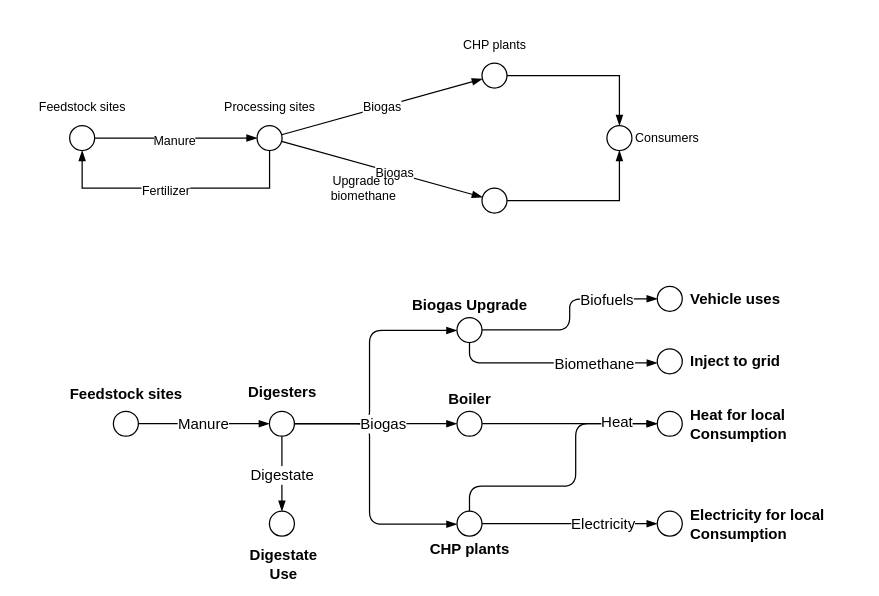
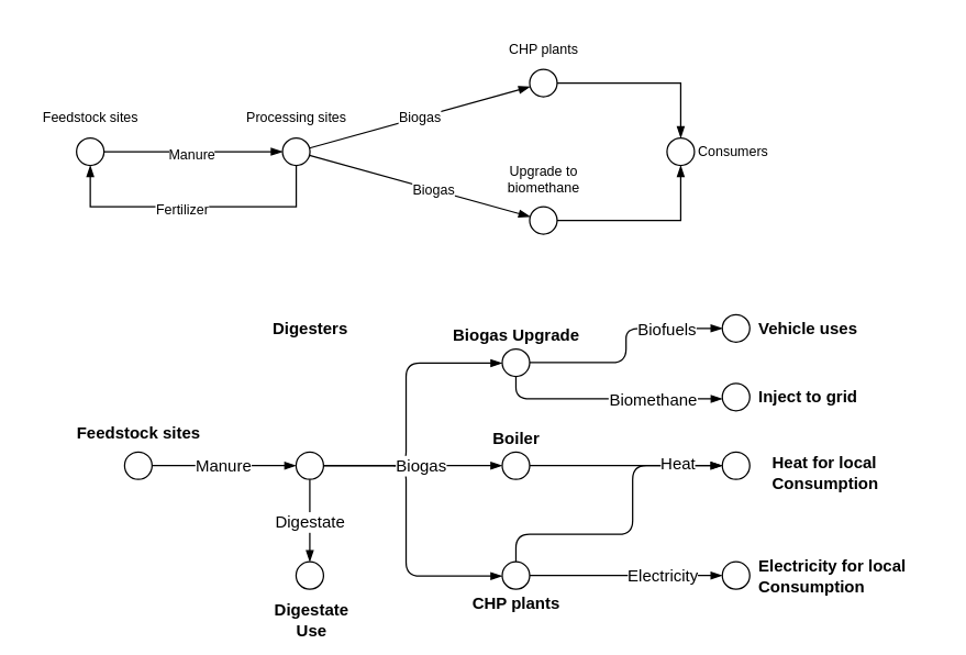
- <mxCell id="19" value="Upgrade to &lt;br style=&quot;font-size: 10px;&quot;&gt;biomethane" style="text;html=1;align=center;verticalAlign=middle;resizable=0;points=[];autosize=1;strokeColor=none;fillColor=none;fontSize=10;" parent="1" vertex="1"><mxGeometry x="250" y="130" width="80" height="40" as="geometry" /></mxCell>
+ <mxCell id="19" value="Upgrade to &lt;br style=&quot;font-size: 10px;&quot;&gt;biomethane" style="text;html=1;align=center;verticalAlign=middle;resizable=0;points=[];autosize=1;strokeColor=none;fillColor=none;fontSize=10;" parent="1" vertex="1"><mxGeometry x="355" y="110" width="80" height="40" as="geometry" /></mxCell>
- <mxCell id="32" value="Digesters" style="text;html=1;align=center;verticalAlign=middle;resizable=0;points=[];autosize=1;strokeColor=none;fillColor=none;fontSize=12;fontStyle=1" parent="1" vertex="1"><mxGeometry x="184.88" y="298.64" width="80" height="30" as="geometry" /></mxCell>
+ <mxCell id="32" value="Digesters" style="text;html=1;align=center;verticalAlign=middle;resizable=0;points=[];autosize=1;strokeColor=none;fillColor=none;fontSize=12;fontStyle=1" parent="1" vertex="1"><mxGeometry x="184.88" y="223.64" width="80" height="30" as="geometry" /></mxCell>
- <mxCell id="53" value="Heat for local&amp;nbsp;&lt;br style=&quot;font-size: 12px;&quot;&gt;Consumption" style="text;html=1;align=left;verticalAlign=middle;resizable=0;points=[];autosize=1;strokeColor=none;fillColor=none;fontSize=12;fontStyle=1" parent="1" vertex="1"><mxGeometry x="550.29" y="318.64" width="100" height="40" as="geometry" /></mxCell>
+ <mxCell id="53" value="Heat for local&amp;nbsp;&lt;br style=&quot;font-size: 12px;&quot;&gt;Consumption" style="text;html=1;align=left;verticalAlign=middle;resizable=0;points=[];autosize=1;strokeColor=none;fillColor=none;fontSize=12;fontStyle=1" parent="1" vertex="1"><mxGeometry x="560.29" y="323.64" width="100" height="40" as="geometry" /></mxCell>
